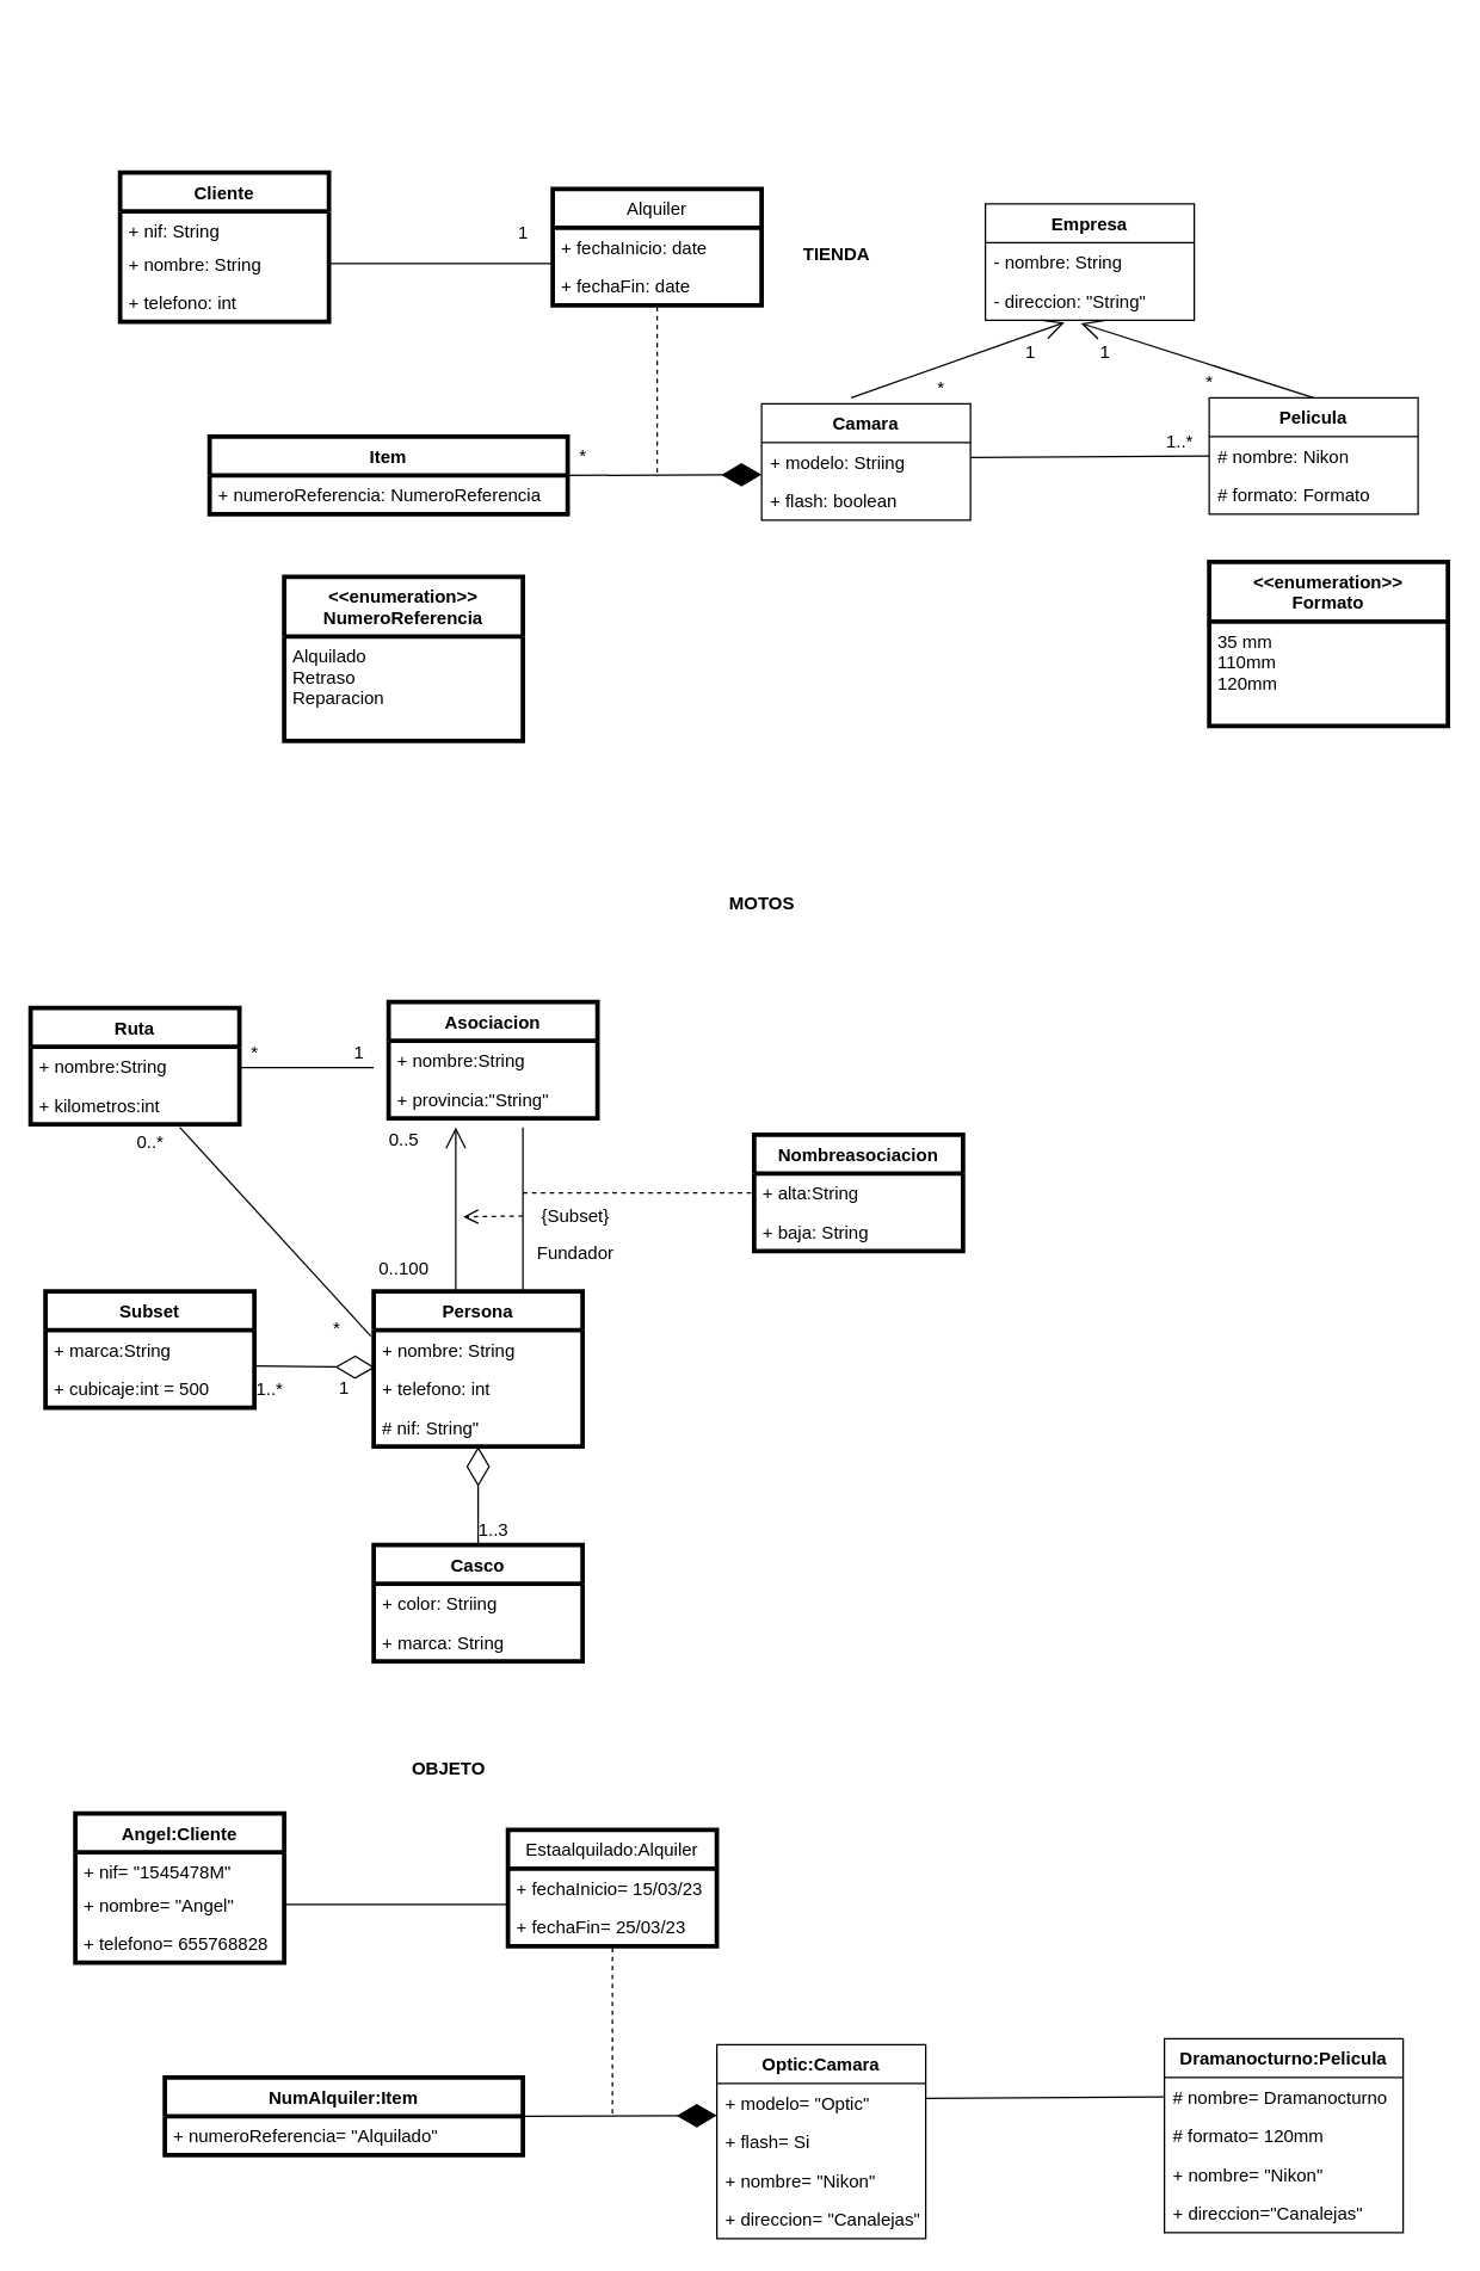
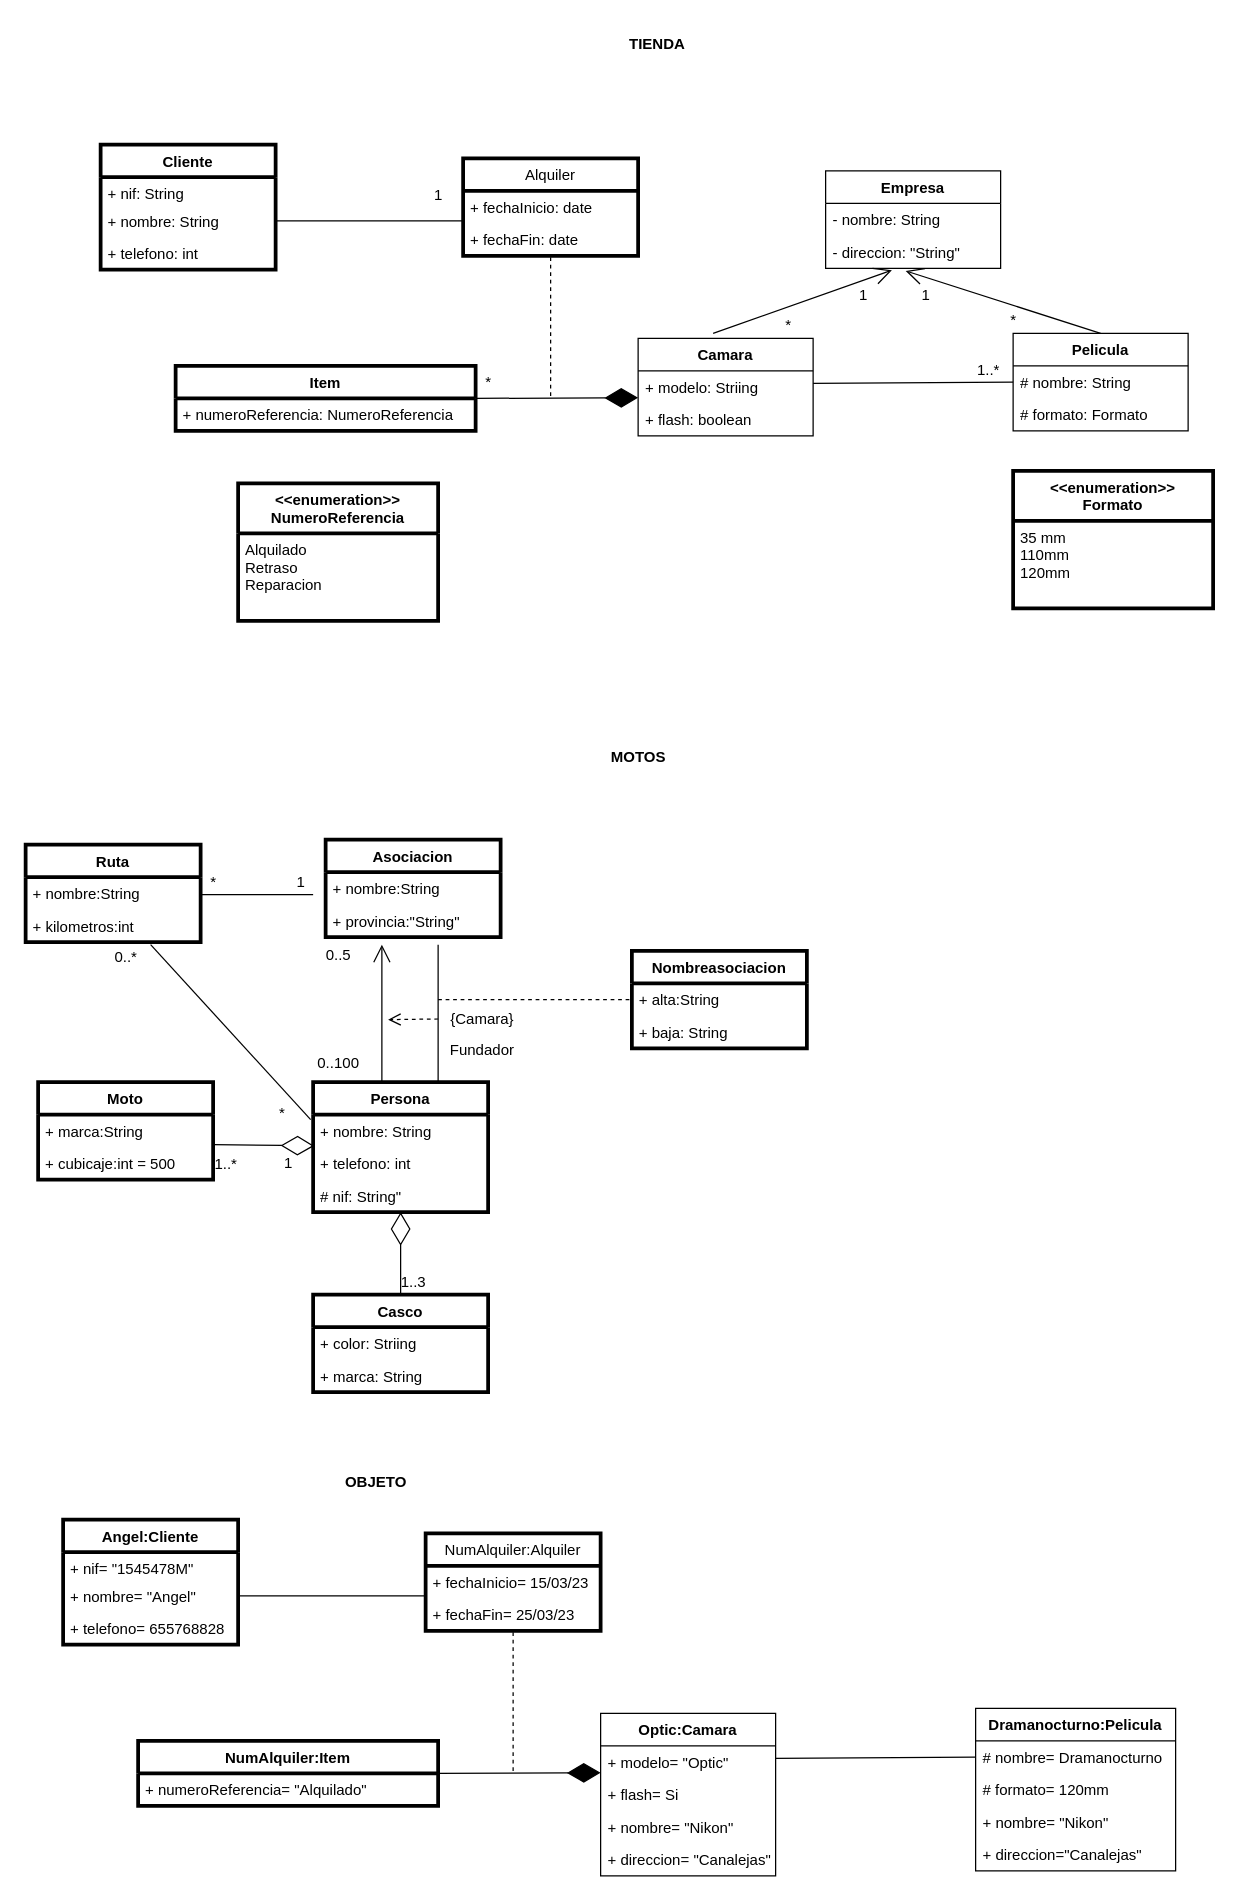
- <mxCell id="36" value="&lt;b&gt;TIENDA&lt;/b&gt;" style="text;html=1;align=center;verticalAlign=middle;resizable=0;points=[];autosize=1;strokeColor=none;fillColor=none;" vertex="1" parent="1"><mxGeometry x="525" y="155" width="70" height="30" as="geometry" /></mxCell>
+ <mxCell id="36" value="&lt;b&gt;TIENDA&lt;/b&gt;" style="text;html=1;align=center;verticalAlign=middle;resizable=0;points=[];autosize=1;strokeColor=none;fillColor=none;" vertex="1" parent="1"><mxGeometry x="490" y="20" width="70" height="30" as="geometry" /></mxCell>
- <mxCell id="11" value="# nombre: Nikon" style="text;strokeColor=none;fillColor=none;align=left;verticalAlign=top;spacingLeft=4;spacingRight=4;overflow=hidden;rotatable=0;points=[[0,0.5],[1,0.5]];portConstraint=eastwest;" vertex="1" parent="9"><mxGeometry y="26" width="140" height="26" as="geometry" /></mxCell>
+ <mxCell id="11" value="# nombre: String" style="text;strokeColor=none;fillColor=none;align=left;verticalAlign=top;spacingLeft=4;spacingRight=4;overflow=hidden;rotatable=0;points=[[0,0.5],[1,0.5]];portConstraint=eastwest;" vertex="1" parent="9"><mxGeometry y="26" width="140" height="26" as="geometry" /></mxCell>
- <mxCell id="48" value="{Subset}" style="text;html=1;align=center;verticalAlign=middle;resizable=0;points=[];autosize=1;strokeColor=none;fillColor=none;" vertex="1" parent="1"><mxGeometry x="350" y="800" width="70" height="30" as="geometry" /></mxCell>
+ <mxCell id="48" value="{Camara}" style="text;html=1;align=center;verticalAlign=middle;resizable=0;points=[];autosize=1;strokeColor=none;fillColor=none;" vertex="1" parent="1"><mxGeometry x="350" y="800" width="70" height="30" as="geometry" /></mxCell>
- <mxCell id="57" value="Subset" style="swimlane;fontStyle=1;childLayout=stackLayout;horizontal=1;startSize=26;fillColor=none;horizontalStack=0;resizeParent=1;resizeParentMax=0;resizeLast=0;collapsible=1;marginBottom=0;strokeWidth=3;" vertex="1" parent="1"><mxGeometry x="30" y="865" width="140" height="78" as="geometry" /></mxCell>
+ <mxCell id="57" value="Moto" style="swimlane;fontStyle=1;childLayout=stackLayout;horizontal=1;startSize=26;fillColor=none;horizontalStack=0;resizeParent=1;resizeParentMax=0;resizeLast=0;collapsible=1;marginBottom=0;strokeWidth=3;" vertex="1" parent="1"><mxGeometry x="30" y="865" width="140" height="78" as="geometry" /></mxCell>
- <mxCell id="92" value="Estaalquilado:Alquiler" style="swimlane;fontStyle=0;childLayout=stackLayout;horizontal=1;startSize=26;fillColor=none;horizontalStack=0;resizeParent=1;resizeParentMax=0;resizeLast=0;collapsible=1;marginBottom=0;strokeWidth=3;" vertex="1" parent="1"><mxGeometry x="340" y="1226" width="140" height="78" as="geometry" /></mxCell>
+ <mxCell id="92" value="NumAlquiler:Alquiler" style="swimlane;fontStyle=0;childLayout=stackLayout;horizontal=1;startSize=26;fillColor=none;horizontalStack=0;resizeParent=1;resizeParentMax=0;resizeLast=0;collapsible=1;marginBottom=0;strokeWidth=3;" vertex="1" parent="1"><mxGeometry x="340" y="1226" width="140" height="78" as="geometry" /></mxCell>
